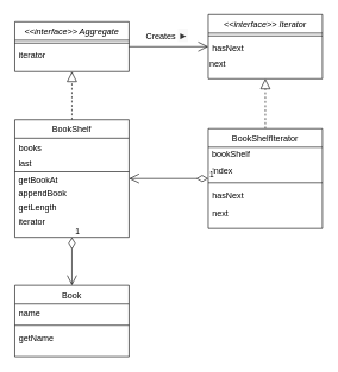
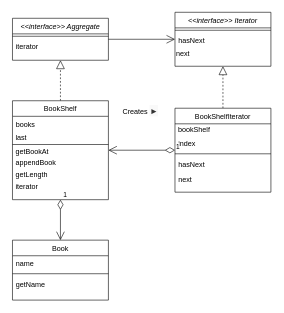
- <mxCell id="5" value="Creates&amp;nbsp;&lt;span style=&quot;color: rgb(51 , 51 , 51) ; font-family: &amp;#34;open sans&amp;#34; , &amp;#34;helvetica neue&amp;#34; , &amp;#34;helvetica&amp;#34; , &amp;#34;arial&amp;#34; , sans-serif ; font-size: 14px ; text-align: left ; white-space: normal ; background-color: rgb(249 , 249 , 249)&quot;&gt;►&lt;/span&gt;" style="text;html=1;align=center;verticalAlign=middle;resizable=0;points=[];autosize=1;" parent="1" vertex="1"><mxGeometry x="198" y="40" width="70" height="20" as="geometry" /></mxCell>
+ <mxCell id="5" value="Creates&amp;nbsp;&lt;span style=&quot;color: rgb(51 , 51 , 51) ; font-family: &amp;#34;open sans&amp;#34; , &amp;#34;helvetica neue&amp;#34; , &amp;#34;helvetica&amp;#34; , &amp;#34;arial&amp;#34; , sans-serif ; font-size: 14px ; text-align: left ; white-space: normal ; background-color: rgb(249 , 249 , 249)&quot;&gt;►&lt;/span&gt;" style="text;html=1;align=center;verticalAlign=middle;resizable=0;points=[];autosize=1;" parent="1" vertex="1"><mxGeometry x="198" y="175" width="70" height="20" as="geometry" /></mxCell>
